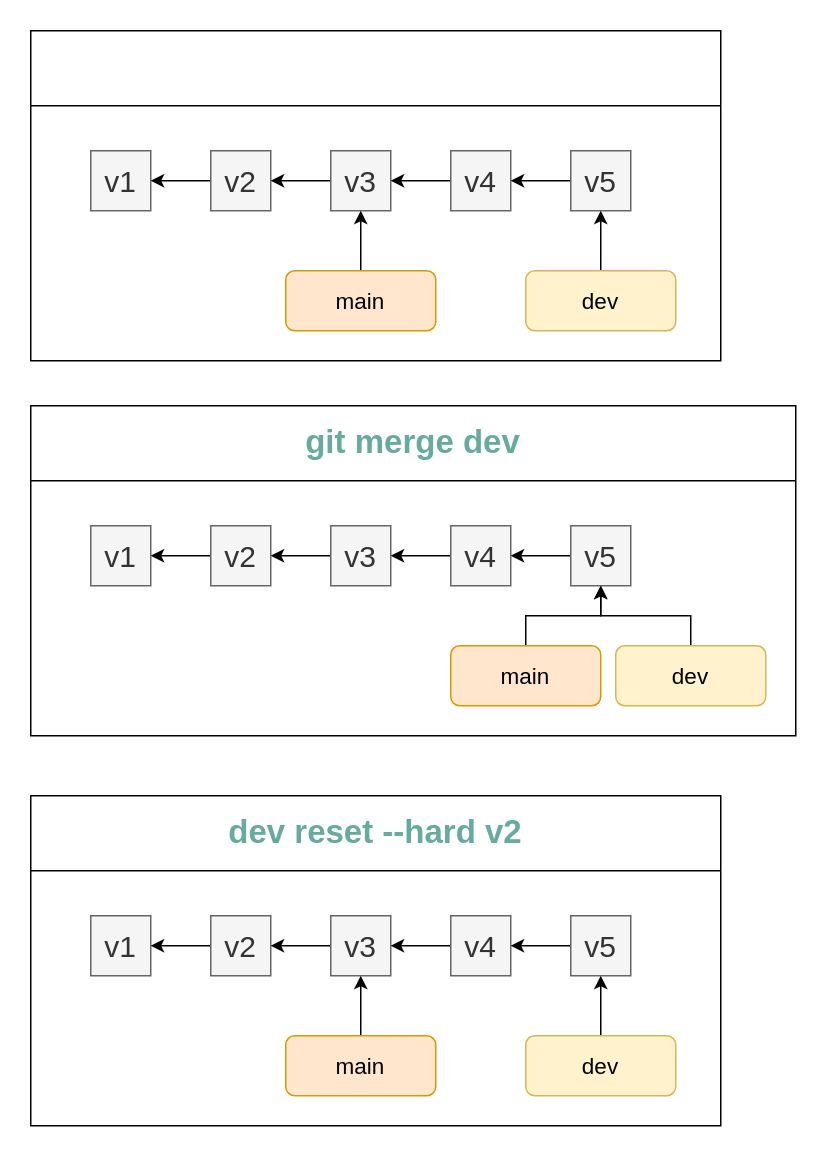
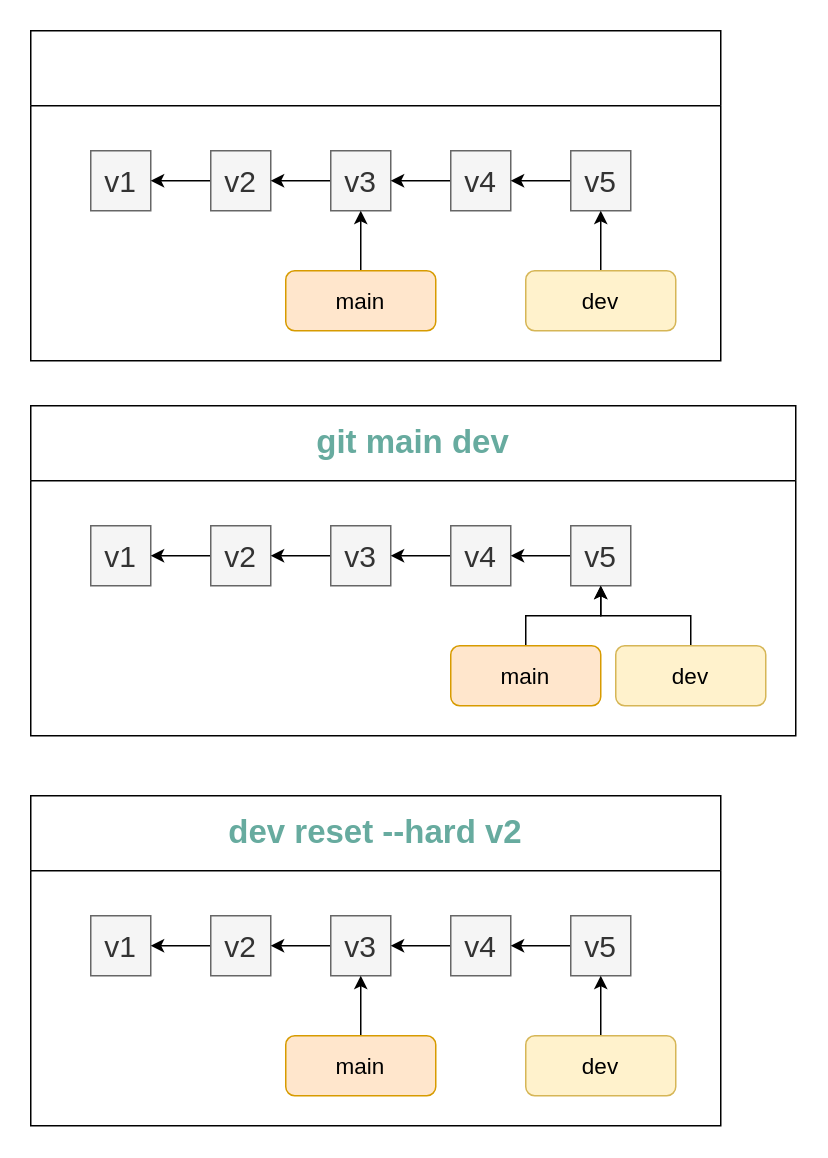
- <mxCell id="16" value="&lt;b style=&quot;border-color: var(--border-color); color: rgb(103, 171, 159); font-size: 22px;&quot;&gt;git merge dev&lt;/b&gt;" style="swimlane;whiteSpace=wrap;html=1;startSize=50;" vertex="1" parent="1"><mxGeometry x="20" y="270" width="510" height="220" as="geometry" /></mxCell>
+ <mxCell id="16" value="&lt;b style=&quot;border-color: var(--border-color); color: rgb(103, 171, 159); font-size: 22px;&quot;&gt;git main dev&lt;/b&gt;" style="swimlane;whiteSpace=wrap;html=1;startSize=50;" vertex="1" parent="1"><mxGeometry x="20" y="270" width="510" height="220" as="geometry" /></mxCell>
